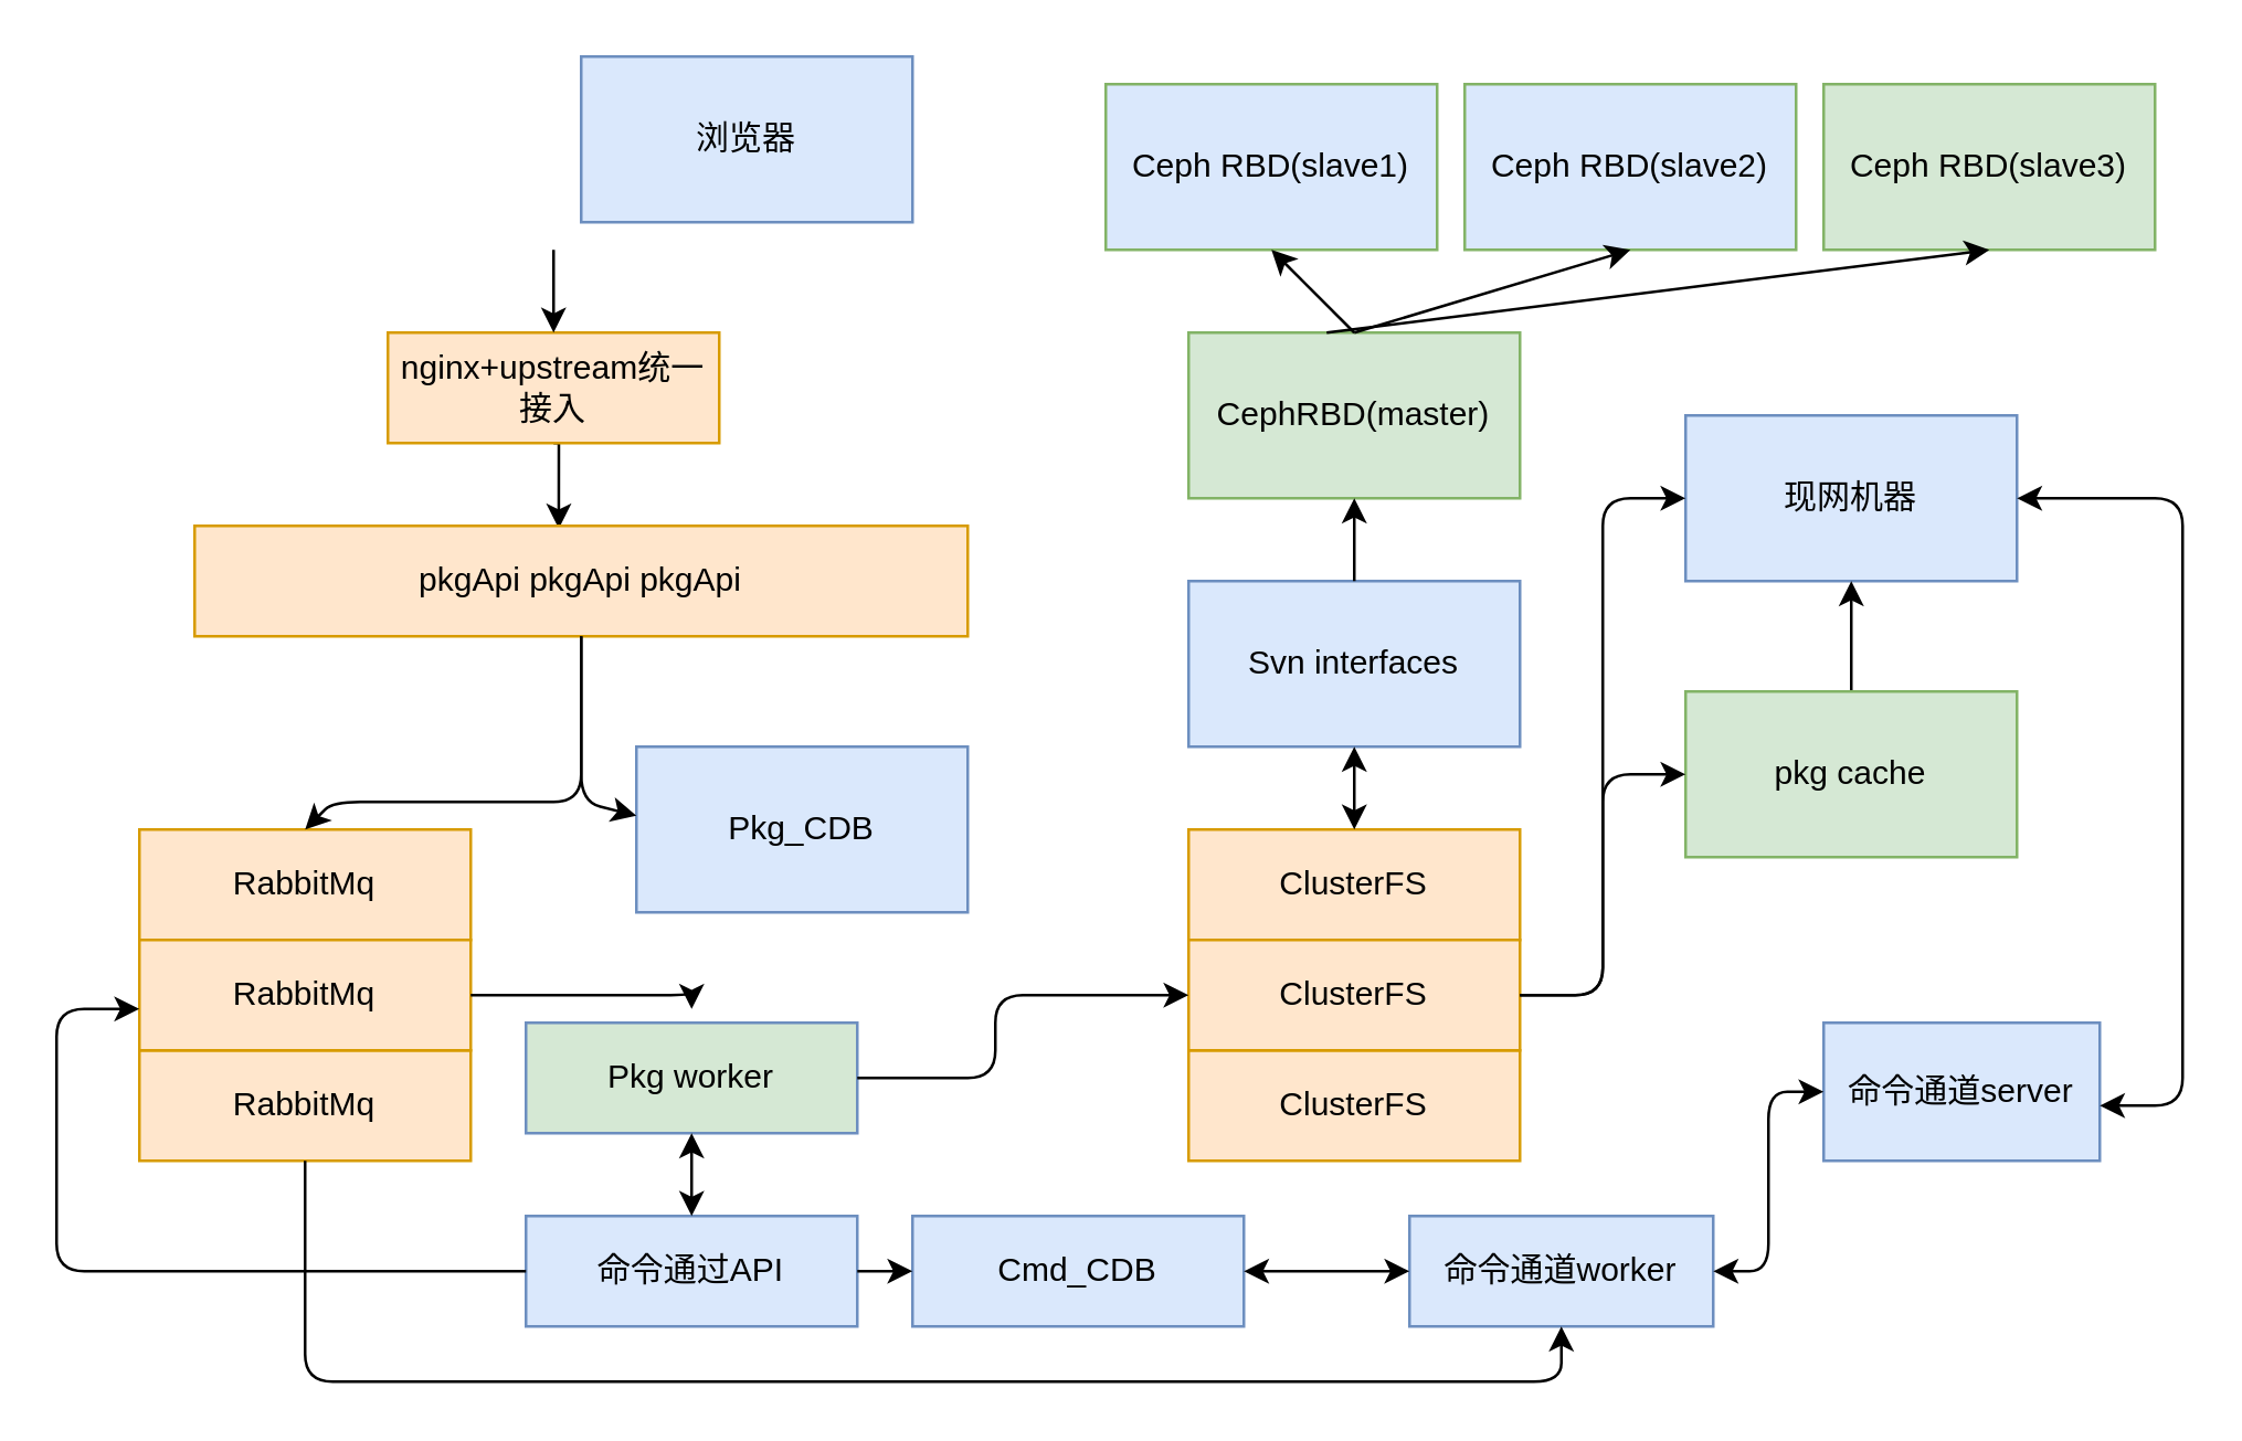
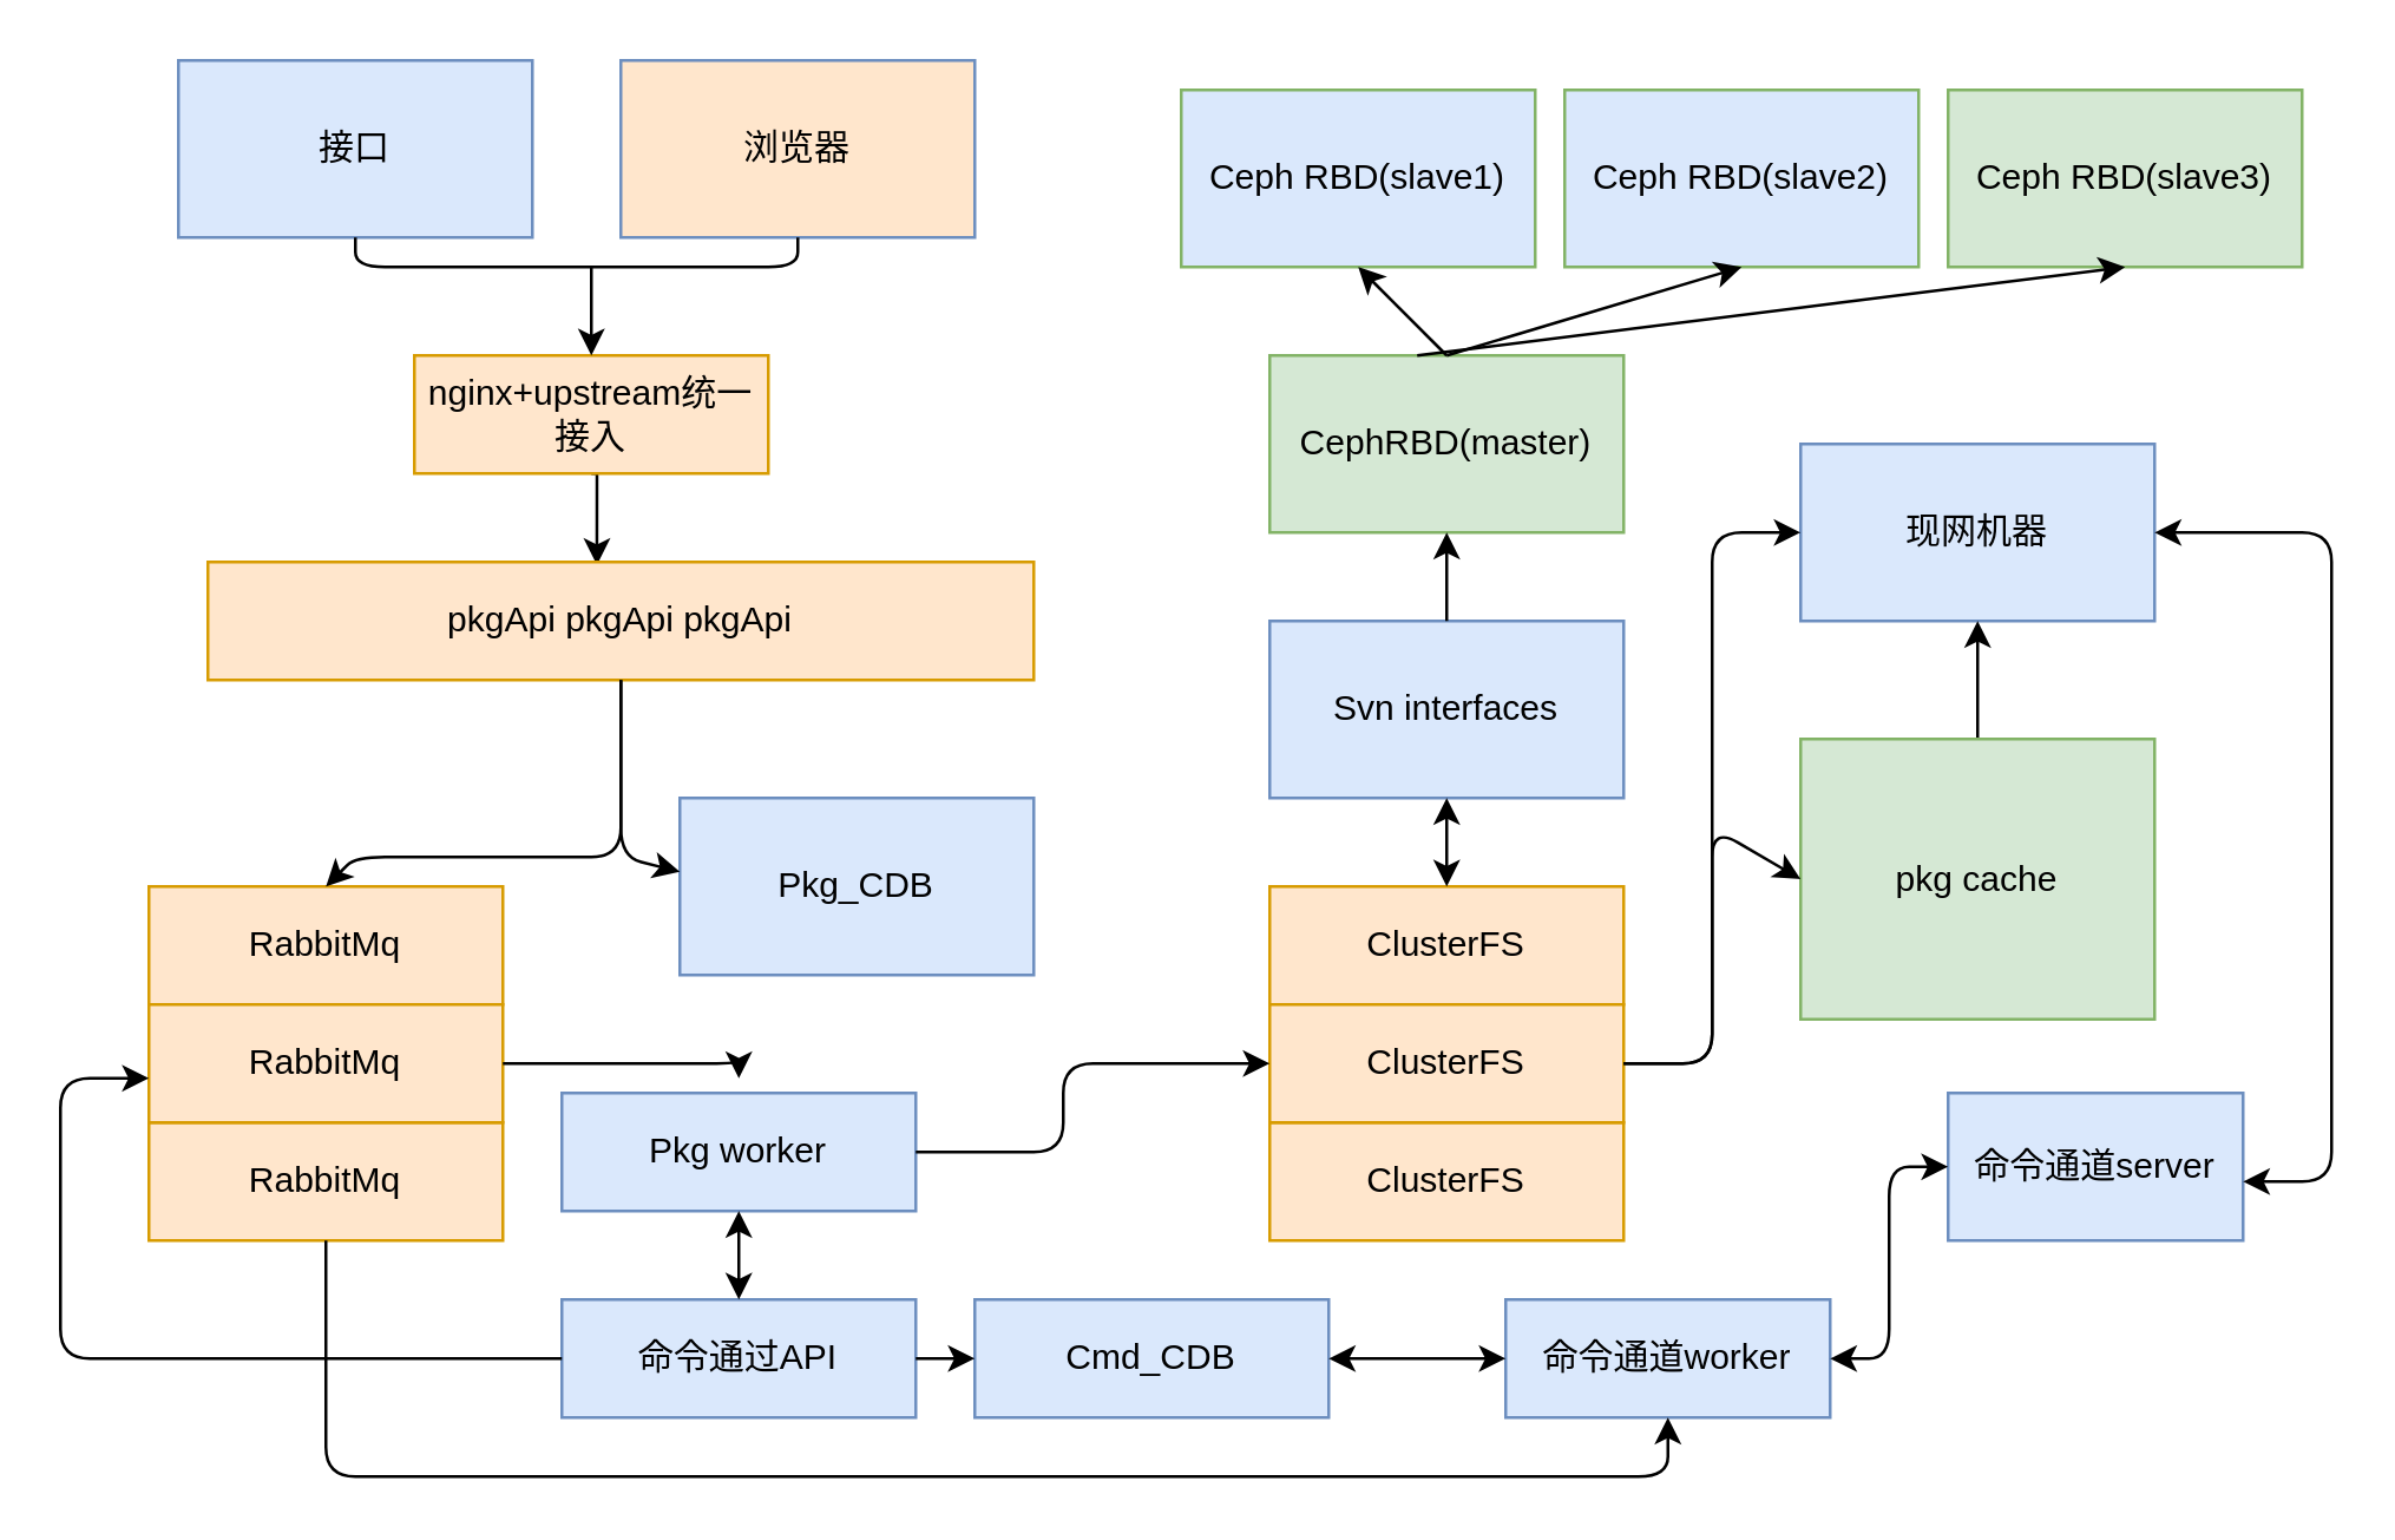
+ <mxCell id="2" value="接口" style="rounded=0;whiteSpace=wrap;html=1;fillColor=#dae8fc;strokeColor=#6c8ebf;" vertex="1" parent="1"><mxGeometry x="60" y="20" width="120" height="60" as="geometry" /></mxCell>
- <mxCell id="3" value="浏览器" style="rounded=0;whiteSpace=wrap;html=1;fillColor=#dae8fc;strokeColor=#6c8ebf;" vertex="1" parent="1"><mxGeometry x="210" y="20" width="120" height="60" as="geometry" /></mxCell>
+ <mxCell id="3" value="浏览器" style="rounded=0;whiteSpace=wrap;html=1;fillColor=#ffe6cc;strokeColor=#6c8ebf;" vertex="1" parent="1"><mxGeometry x="210" y="20" width="120" height="60" as="geometry" /></mxCell>
+ <mxCell id="28" value="" style="endArrow=none;html=1;exitX=0.5;exitY=1;exitDx=0;exitDy=0;entryX=0.5;entryY=1;entryDx=0;entryDy=0;" edge="1" parent="1" source="2" target="3"><mxGeometry width="50" height="50" relative="1" as="geometry"><mxPoint x="370" y="280" as="sourcePoint" /><mxPoint x="420" y="230" as="targetPoint" /><Array as="points"><mxPoint x="120" y="90" /><mxPoint x="200" y="90" /><mxPoint x="270" y="90" /></Array></mxGeometry></mxCell>
- <mxCell id="25" value="pkg cache" style="rounded=0;whiteSpace=wrap;html=1;fillColor=#d5e8d4;strokeColor=#82b366;" vertex="1" parent="1"><mxGeometry x="610" y="250" width="120" height="60" as="geometry" /></mxCell>
+ <mxCell id="25" value="pkg cache" style="rounded=0;whiteSpace=wrap;html=1;fillColor=#d5e8d4;strokeColor=#82b366;" vertex="1" parent="1"><mxGeometry x="610" y="250" width="120" height="95" as="geometry" /></mxCell>
- <mxCell id="11" value="Pkg worker" style="rounded=0;whiteSpace=wrap;html=1;fillColor=#d5e8d4;strokeColor=#6c8ebf;" vertex="1" parent="1"><mxGeometry x="190" y="370" width="120" height="40" as="geometry" /></mxCell>
+ <mxCell id="11" value="Pkg worker" style="rounded=0;whiteSpace=wrap;html=1;fillColor=#dae8fc;strokeColor=#6c8ebf;" vertex="1" parent="1"><mxGeometry x="190" y="370" width="120" height="40" as="geometry" /></mxCell>
